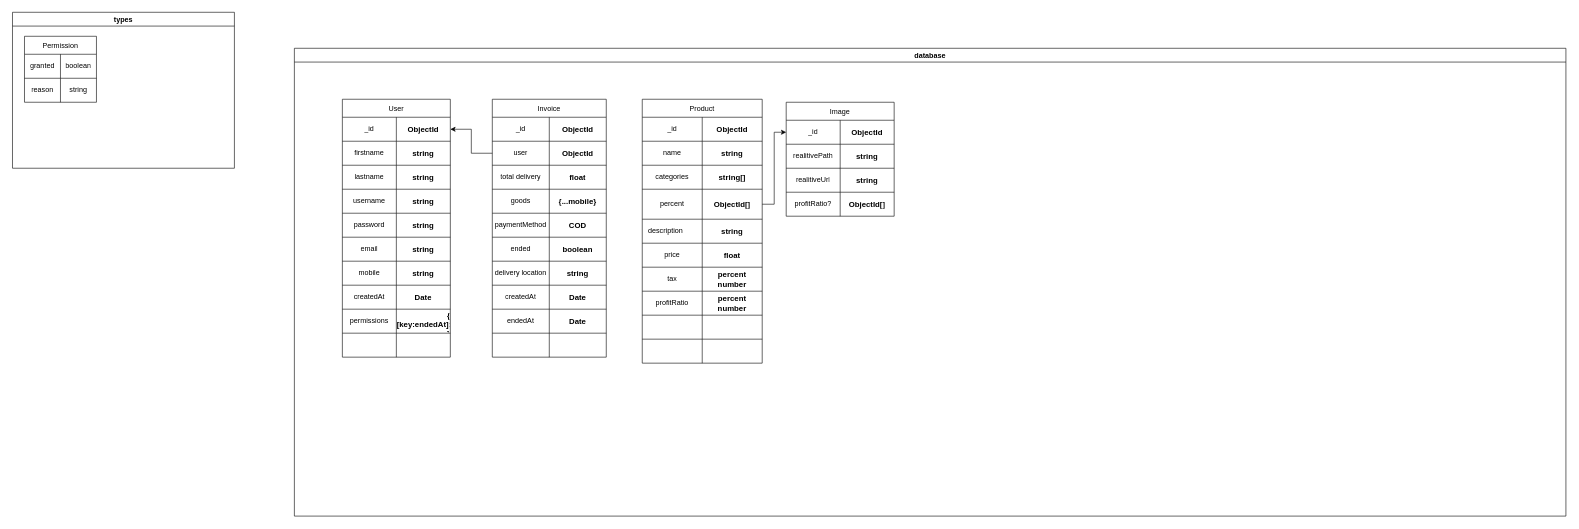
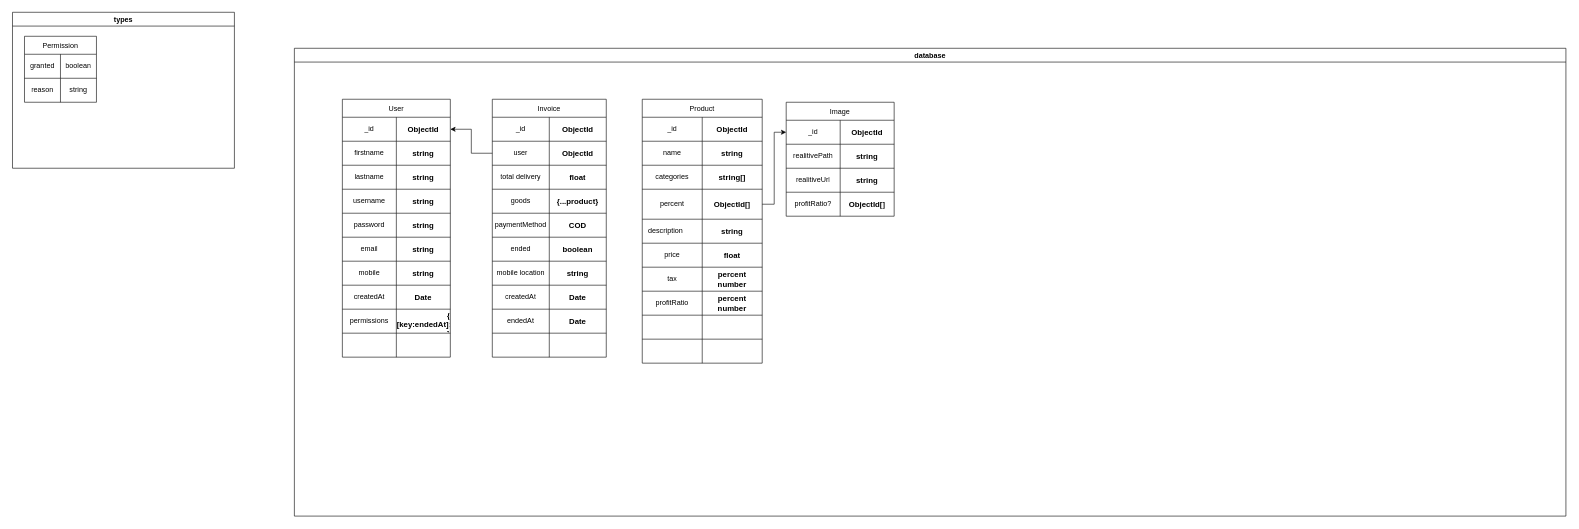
- <mxCell id="46" value="{...mobile}" style="shape=partialRectangle;html=1;whiteSpace=wrap;connectable=0;strokeColor=inherit;overflow=hidden;fillColor=none;top=0;left=0;bottom=0;right=0;pointerEvents=1;fontStyle=1;fontSize=13;" parent="44" vertex="1"><mxGeometry x="95" width="95" height="40" as="geometry"><mxRectangle width="95" height="40" as="alternateBounds" /></mxGeometry></mxCell>
+ <mxCell id="46" value="{...product}" style="shape=partialRectangle;html=1;whiteSpace=wrap;connectable=0;strokeColor=inherit;overflow=hidden;fillColor=none;top=0;left=0;bottom=0;right=0;pointerEvents=1;fontStyle=1;fontSize=13;" parent="44" vertex="1"><mxGeometry x="95" width="95" height="40" as="geometry"><mxRectangle width="95" height="40" as="alternateBounds" /></mxGeometry></mxCell>
- <mxCell id="54" value="delivery location" style="shape=partialRectangle;html=1;whiteSpace=wrap;connectable=0;strokeColor=inherit;overflow=hidden;fillColor=none;top=0;left=0;bottom=0;right=0;pointerEvents=1;" parent="53" vertex="1"><mxGeometry width="95" height="40" as="geometry"><mxRectangle width="95" height="40" as="alternateBounds" /></mxGeometry></mxCell>
+ <mxCell id="54" value="mobile location" style="shape=partialRectangle;html=1;whiteSpace=wrap;connectable=0;strokeColor=inherit;overflow=hidden;fillColor=none;top=0;left=0;bottom=0;right=0;pointerEvents=1;" parent="53" vertex="1"><mxGeometry width="95" height="40" as="geometry"><mxRectangle width="95" height="40" as="alternateBounds" /></mxGeometry></mxCell>
